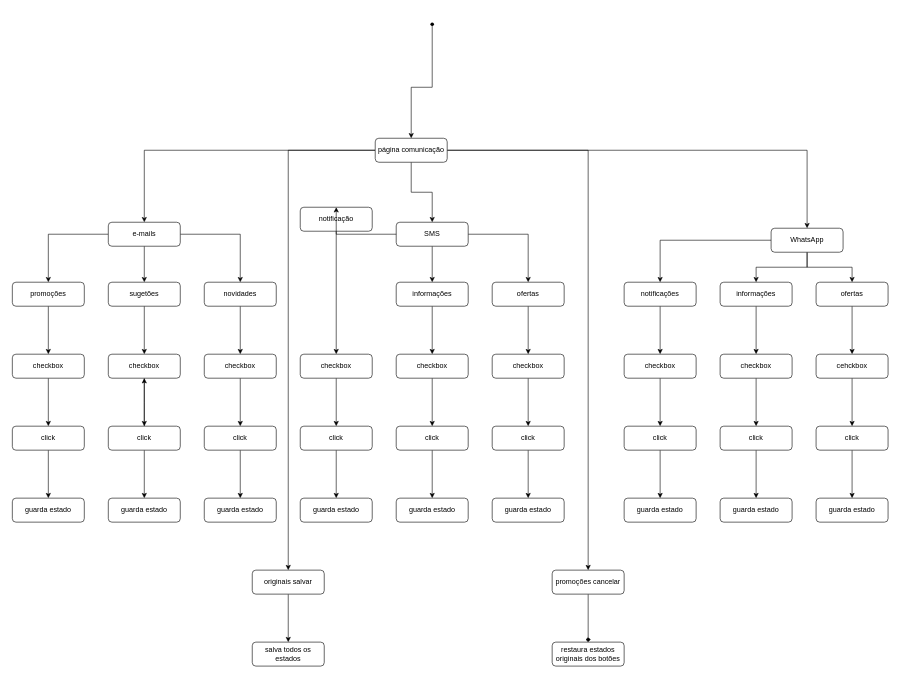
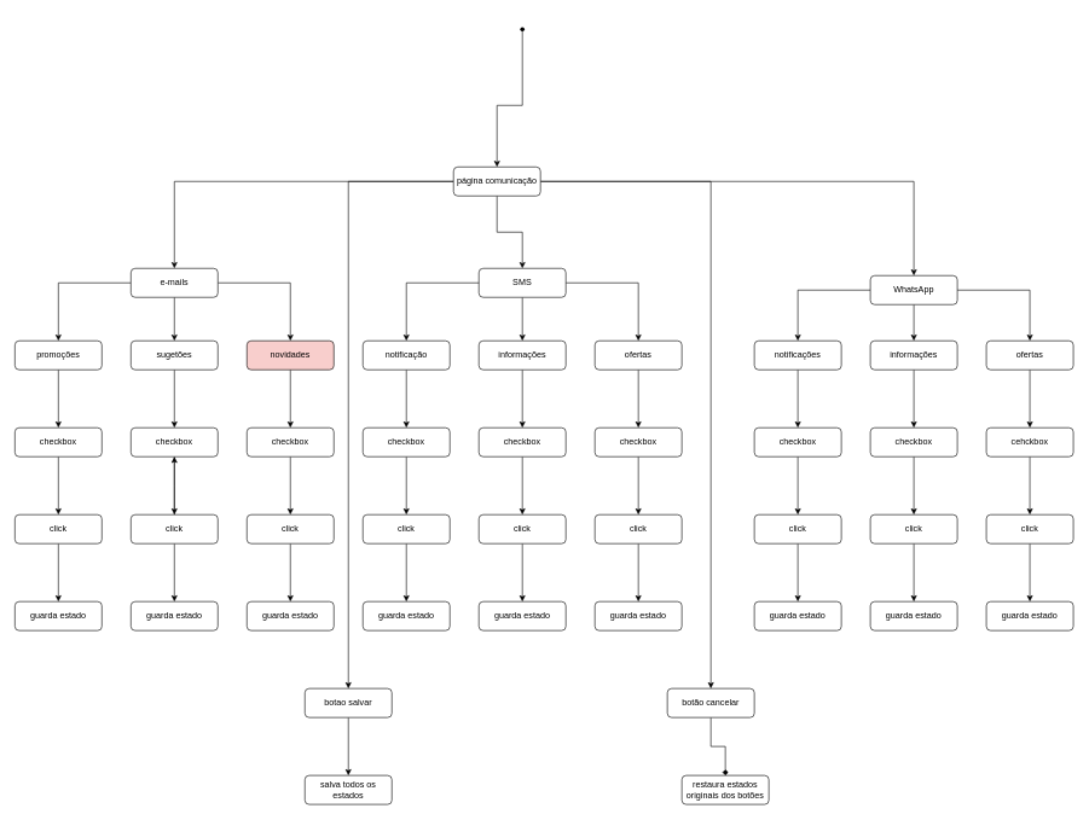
- <mxCell id="28" value="notificação" style="rounded=1;whiteSpace=wrap;html=1;" vertex="1" parent="1"><mxGeometry x="500" y="345" width="120" height="40" as="geometry" /></mxCell>
+ <mxCell id="28" value="notificação" style="rounded=1;whiteSpace=wrap;html=1;" vertex="1" parent="1"><mxGeometry x="500" y="470" width="120" height="40" as="geometry" /></mxCell>
- <mxCell id="20" value="WhatsApp" style="rounded=1;whiteSpace=wrap;html=1;" vertex="1" parent="1"><mxGeometry x="1285" y="380" width="120" height="40" as="geometry" /></mxCell>
+ <mxCell id="20" value="WhatsApp" style="rounded=1;whiteSpace=wrap;html=1;" vertex="1" parent="1"><mxGeometry x="1200" y="380" width="120" height="40" as="geometry" /></mxCell>
- <mxCell id="26" value="novidades" style="rounded=1;whiteSpace=wrap;html=1;" vertex="1" parent="1"><mxGeometry x="340" y="470" width="120" height="40" as="geometry" /></mxCell>
+ <mxCell id="26" value="novidades" style="rounded=1;whiteSpace=wrap;html=1;fillColor=#f8cecc;" vertex="1" parent="1"><mxGeometry x="340" y="470" width="120" height="40" as="geometry" /></mxCell>
- <mxCell id="59" value="originais salvar" style="rounded=1;whiteSpace=wrap;html=1;" vertex="1" parent="1"><mxGeometry x="420" y="950" width="120" height="40" as="geometry" /></mxCell>
+ <mxCell id="59" value="botao salvar" style="rounded=1;whiteSpace=wrap;html=1;" vertex="1" parent="1"><mxGeometry x="420" y="950" width="120" height="40" as="geometry" /></mxCell>
- <mxCell id="61" value="promoções cancelar" style="rounded=1;whiteSpace=wrap;html=1;" vertex="1" parent="1"><mxGeometry x="920" y="950" width="120" height="40" as="geometry" /></mxCell>
+ <mxCell id="61" value="botão cancelar" style="rounded=1;whiteSpace=wrap;html=1;" vertex="1" parent="1"><mxGeometry x="920" y="950" width="120" height="40" as="geometry" /></mxCell>
- <mxCell id="90" value="restaura estados originais dos botões" style="rounded=1;whiteSpace=wrap;html=1;" vertex="1" parent="1"><mxGeometry x="920" y="1070" width="120" height="40" as="geometry" /></mxCell>
+ <mxCell id="90" value="restaura estados originais dos botões" style="rounded=1;whiteSpace=wrap;html=1;" vertex="1" parent="1"><mxGeometry x="940" y="1070" width="120" height="40" as="geometry" /></mxCell>
